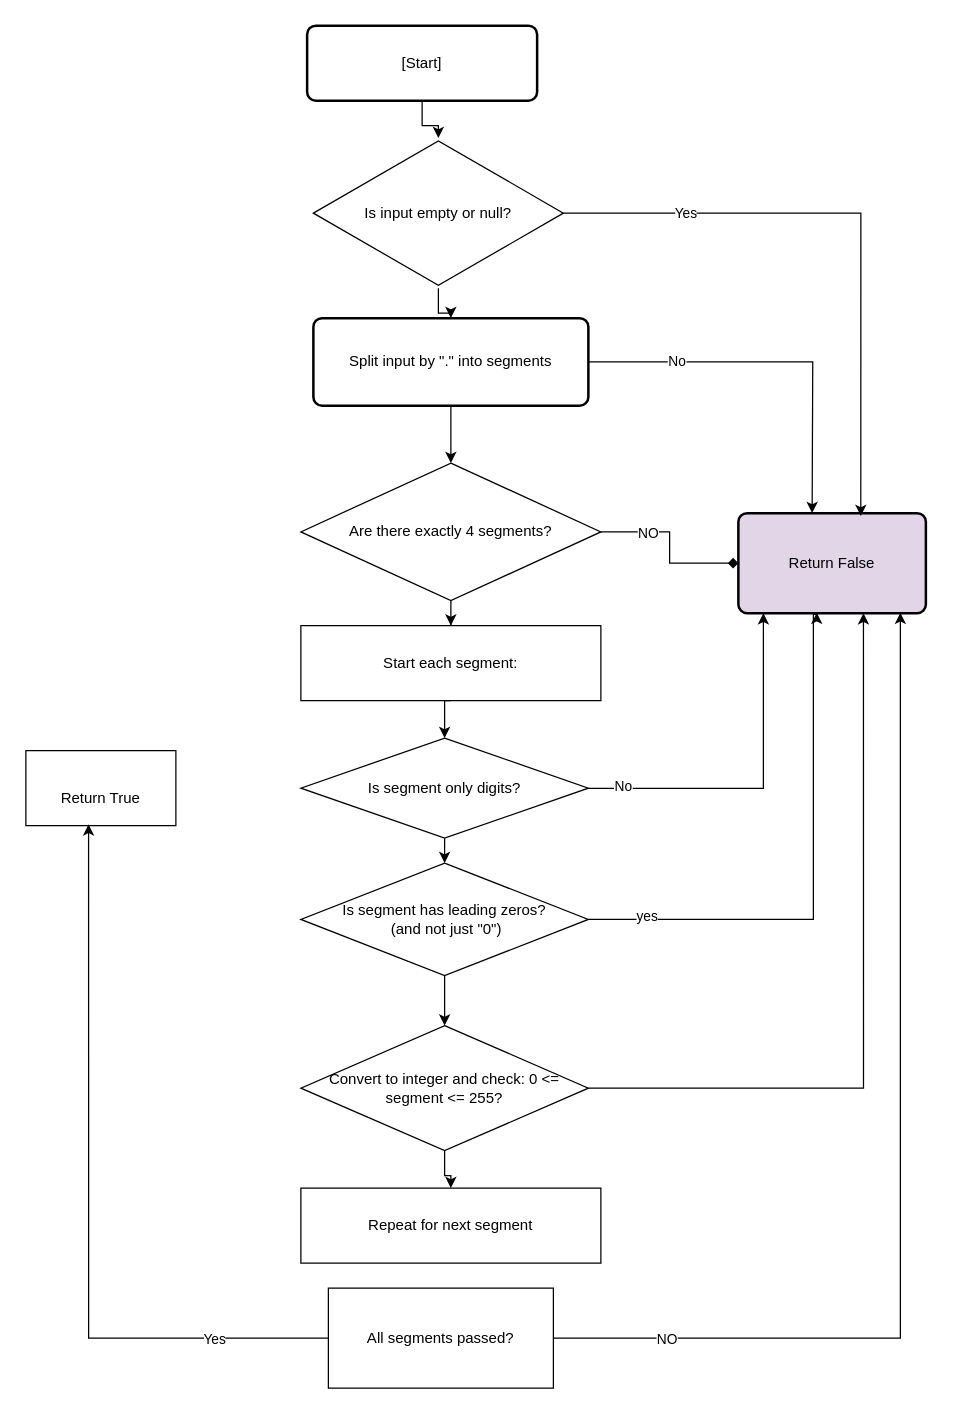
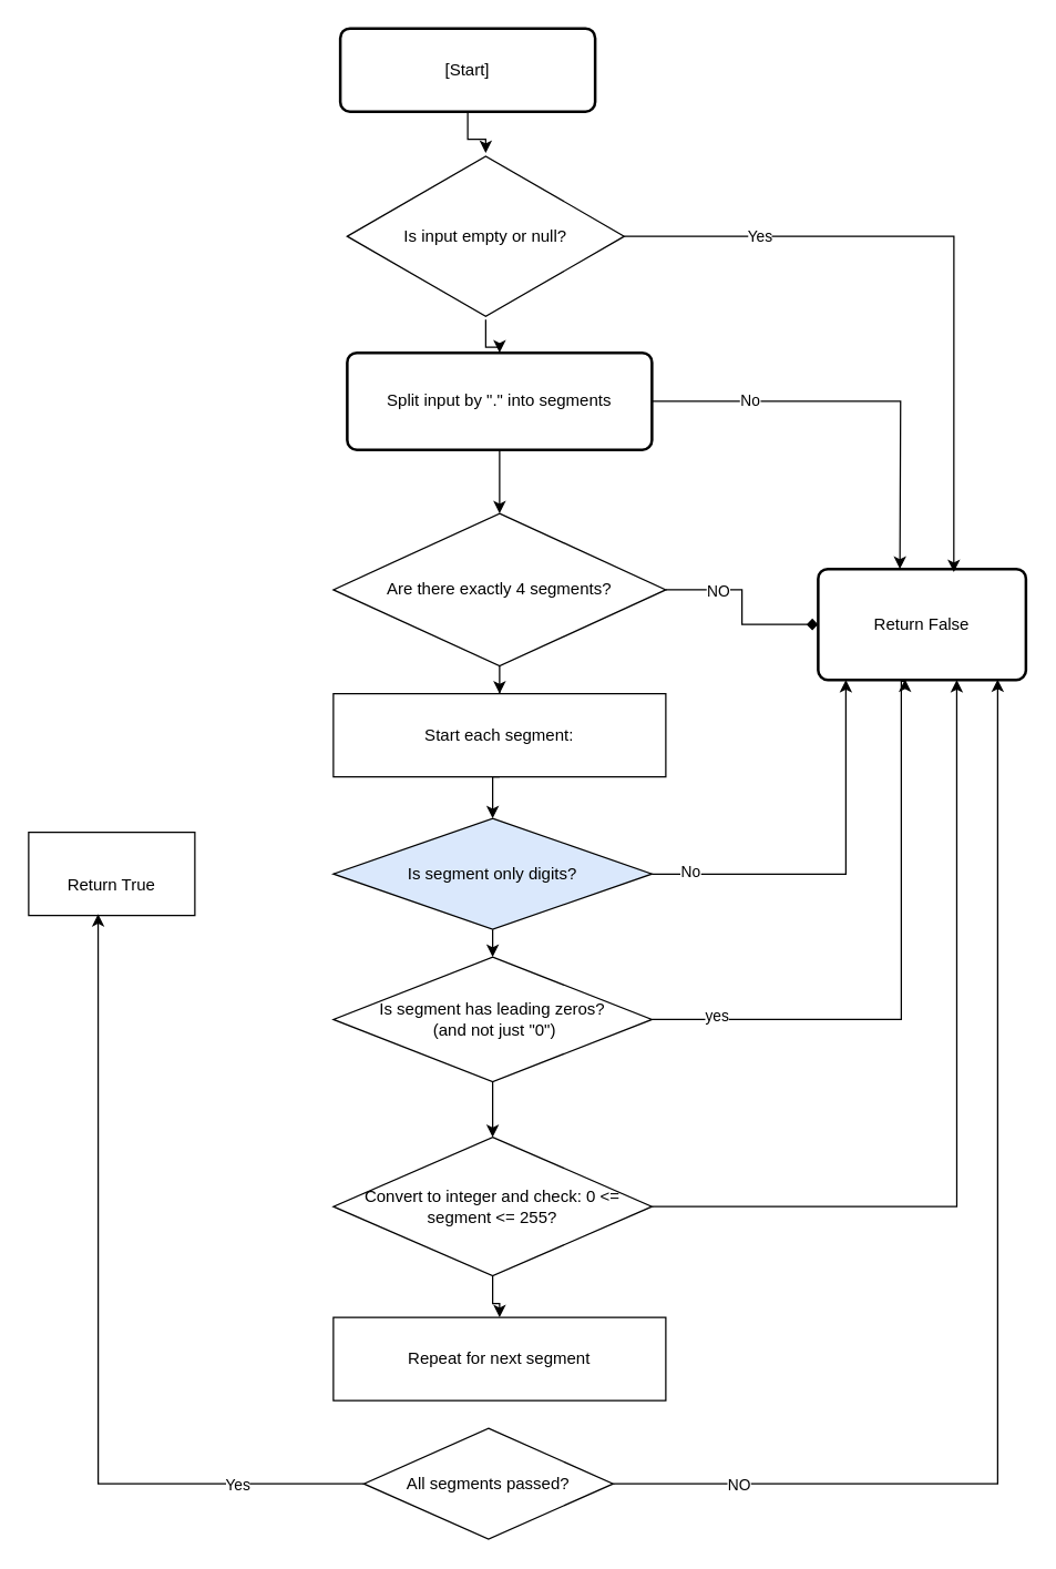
- <mxCell id="6" value="Return False" style="rounded=1;whiteSpace=wrap;html=1;absoluteArcSize=1;arcSize=14;strokeWidth=2;fillColor=#e1d5e7;" vertex="1" parent="1"><mxGeometry x="590" y="410" width="150" height="80" as="geometry" /></mxCell>
+ <mxCell id="6" value="Return False" style="rounded=1;whiteSpace=wrap;html=1;absoluteArcSize=1;arcSize=14;strokeWidth=2;" vertex="1" parent="1"><mxGeometry x="590" y="410" width="150" height="80" as="geometry" /></mxCell>
- <mxCell id="20" value="Is segment only digits?" style="rhombus;whiteSpace=wrap;html=1;" vertex="1" parent="1"><mxGeometry x="240" y="590" width="230" height="80" as="geometry" /></mxCell>
+ <mxCell id="20" value="Is segment only digits?" style="rhombus;whiteSpace=wrap;html=1;fillColor=#dae8fc;" vertex="1" parent="1"><mxGeometry x="240" y="590" width="230" height="80" as="geometry" /></mxCell>
- <mxCell id="31" value="All segments passed?" style="whiteSpace=wrap;html=1;rounded=0;" vertex="1" parent="1"><mxGeometry x="262" y="1030" width="180" height="80" as="geometry" /></mxCell>
+ <mxCell id="31" value="All segments passed?" style="rhombus;whiteSpace=wrap;html=1;" vertex="1" parent="1"><mxGeometry x="262" y="1030" width="180" height="80" as="geometry" /></mxCell>
